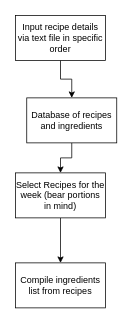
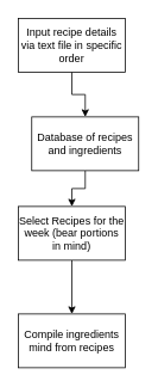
- <mxCell id="8" value="Compile ingredients list from recipes" style="rounded=0;whiteSpace=wrap;html=1;" vertex="1" parent="1"><mxGeometry x="20" y="350" width="120" height="60" as="geometry" /></mxCell>
+ <mxCell id="8" value="Compile ingredients mind from recipes" style="rounded=0;whiteSpace=wrap;html=1;" vertex="1" parent="1"><mxGeometry x="20" y="350" width="120" height="60" as="geometry" /></mxCell>
